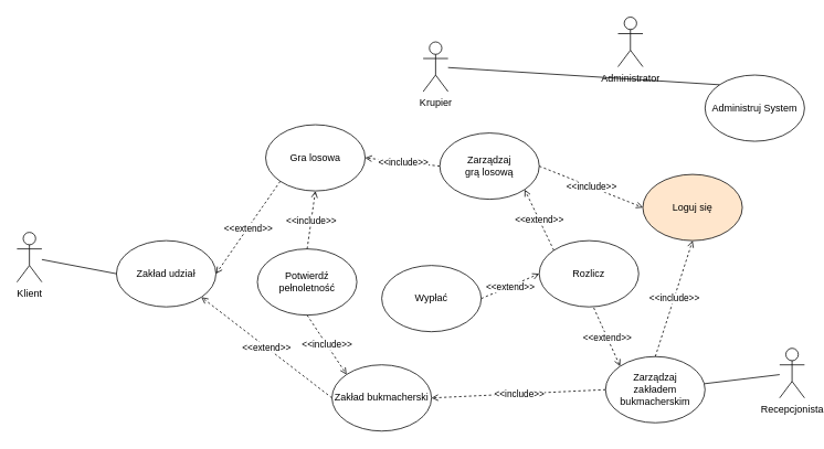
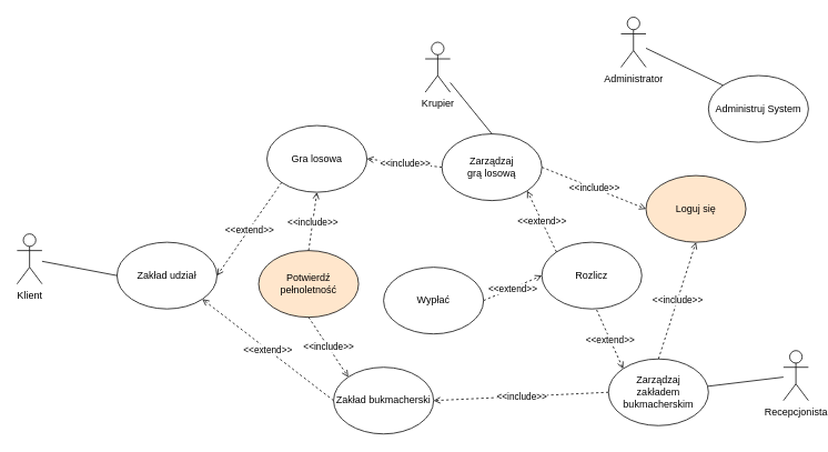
- <mxCell id="36" value="" style="endArrow=none;html=1;rounded=0;exitX=0;exitY=0;exitDx=0;exitDy=0;" edge="1" parent="1" source="6" target="3"><mxGeometry width="50" height="50" relative="1" as="geometry"><mxPoint x="750" y="450" as="sourcePoint" /><mxPoint x="800" y="400" as="targetPoint" /></mxGeometry></mxCell>
+ <mxCell id="36" value="" style="endArrow=none;html=1;rounded=0;exitX=0;exitY=0;exitDx=0;exitDy=0;" edge="1" parent="1" source="6" target="5"><mxGeometry width="50" height="50" relative="1" as="geometry"><mxPoint x="750" y="450" as="sourcePoint" /><mxPoint x="800" y="400" as="targetPoint" /></mxGeometry></mxCell>
+ <mxCell id="30" value="" style="endArrow=none;html=1;rounded=0;exitX=0.5;exitY=0;exitDx=0;exitDy=0;" edge="1" parent="1" source="23" target="3"><mxGeometry width="50" height="50" relative="1" as="geometry"><mxPoint x="640" y="270" as="sourcePoint" /><mxPoint x="690" y="220" as="targetPoint" /></mxGeometry></mxCell>
- <mxCell id="37" value="Potwierdź&lt;div&gt;pełnoletność&lt;/div&gt;" style="ellipse;whiteSpace=wrap;html=1;" vertex="1" parent="1"><mxGeometry x="310" y="300" width="120" height="80" as="geometry" /></mxCell>
+ <mxCell id="37" value="Potwierdź&lt;div&gt;pełnoletność&lt;/div&gt;" style="ellipse;whiteSpace=wrap;html=1;fillColor=#ffe6cc;" vertex="1" parent="1"><mxGeometry x="310" y="300" width="120" height="80" as="geometry" /></mxCell>
